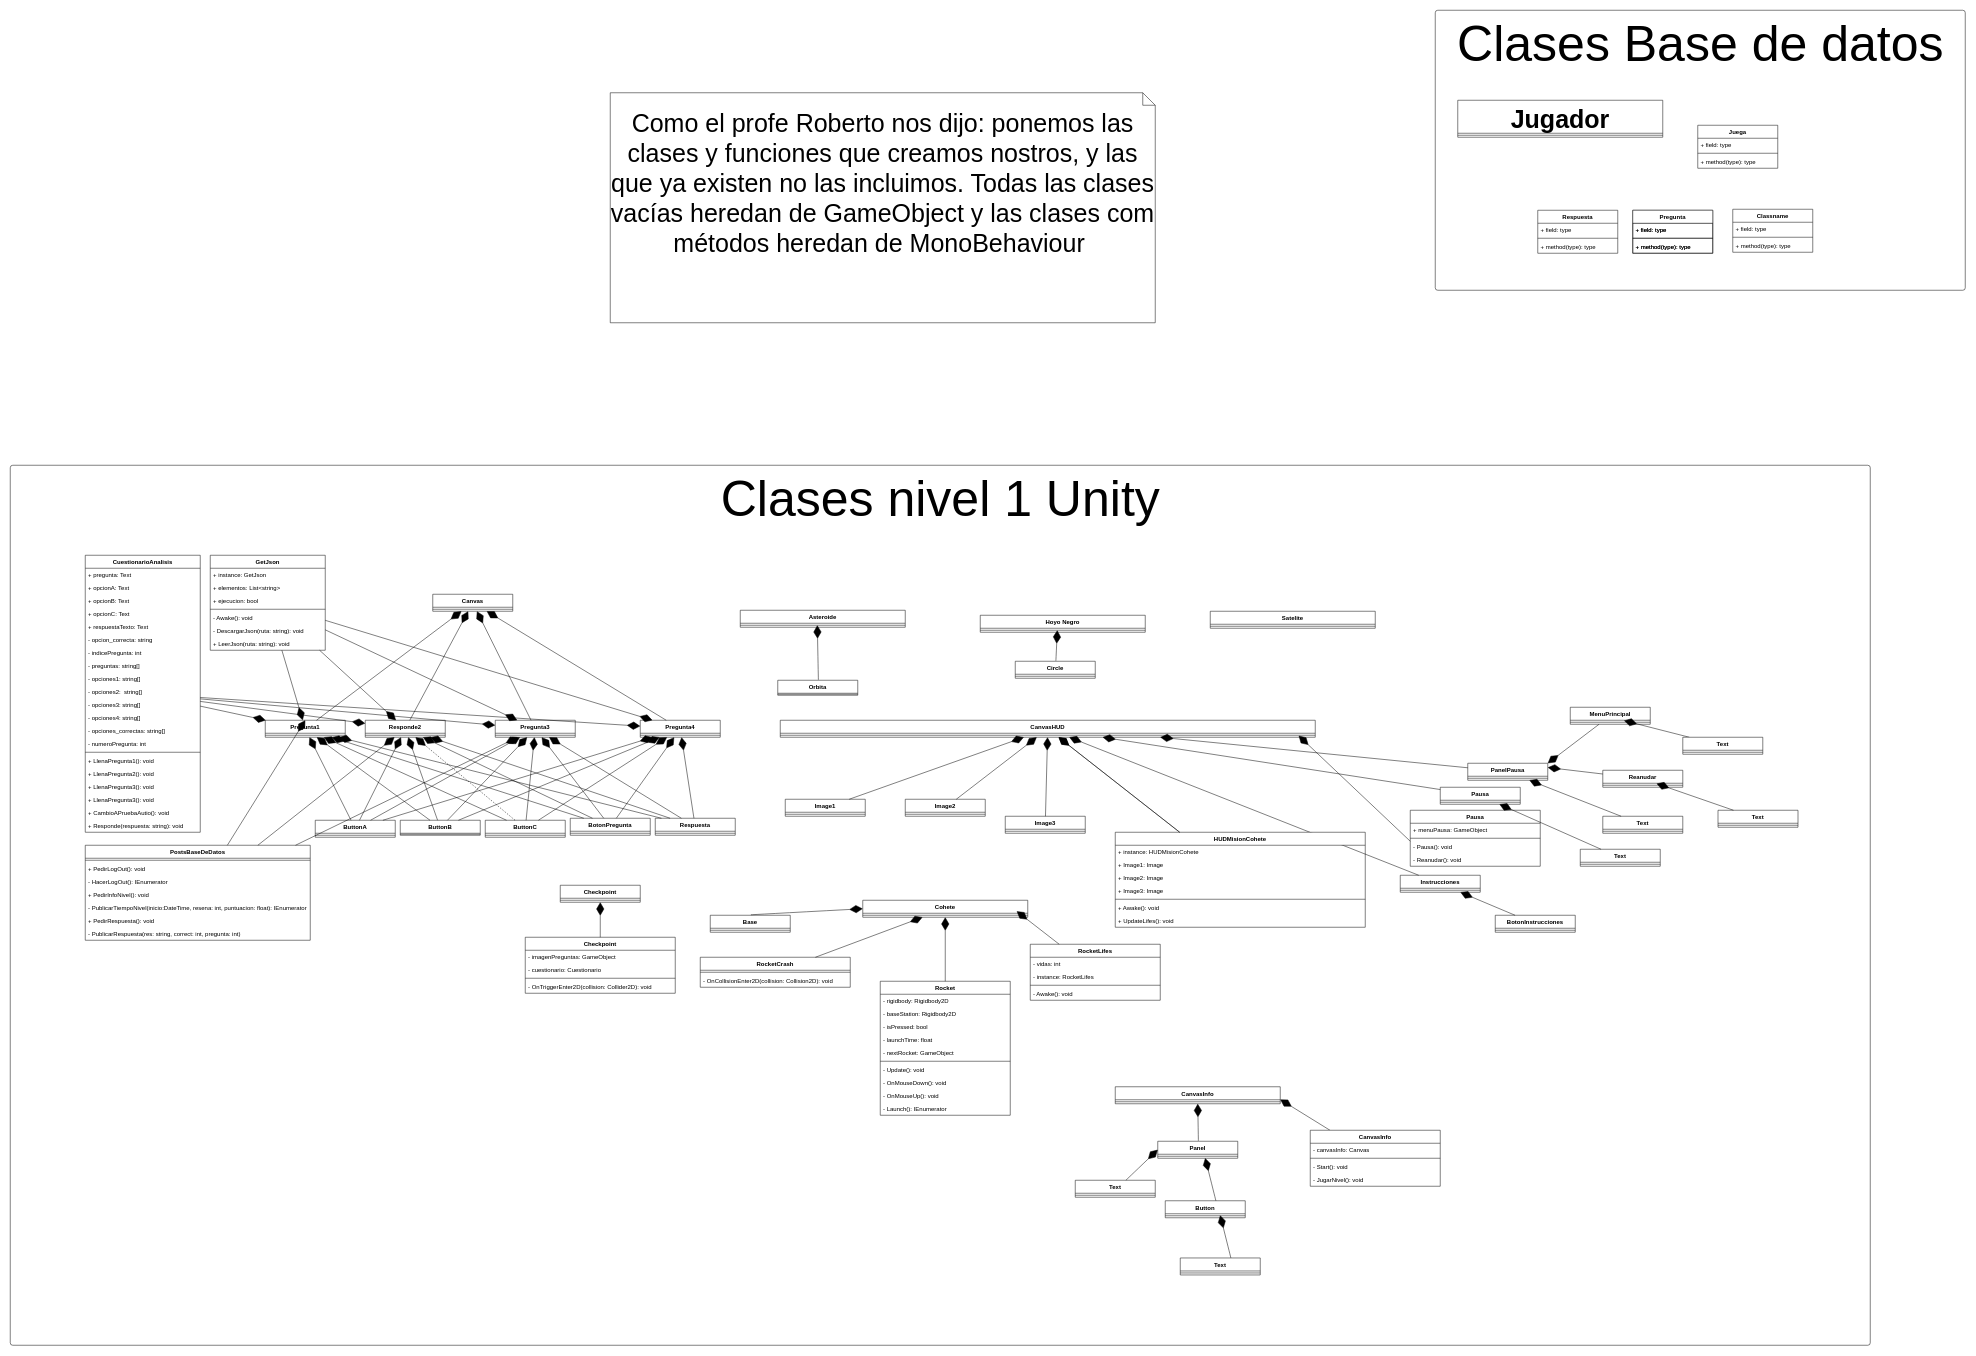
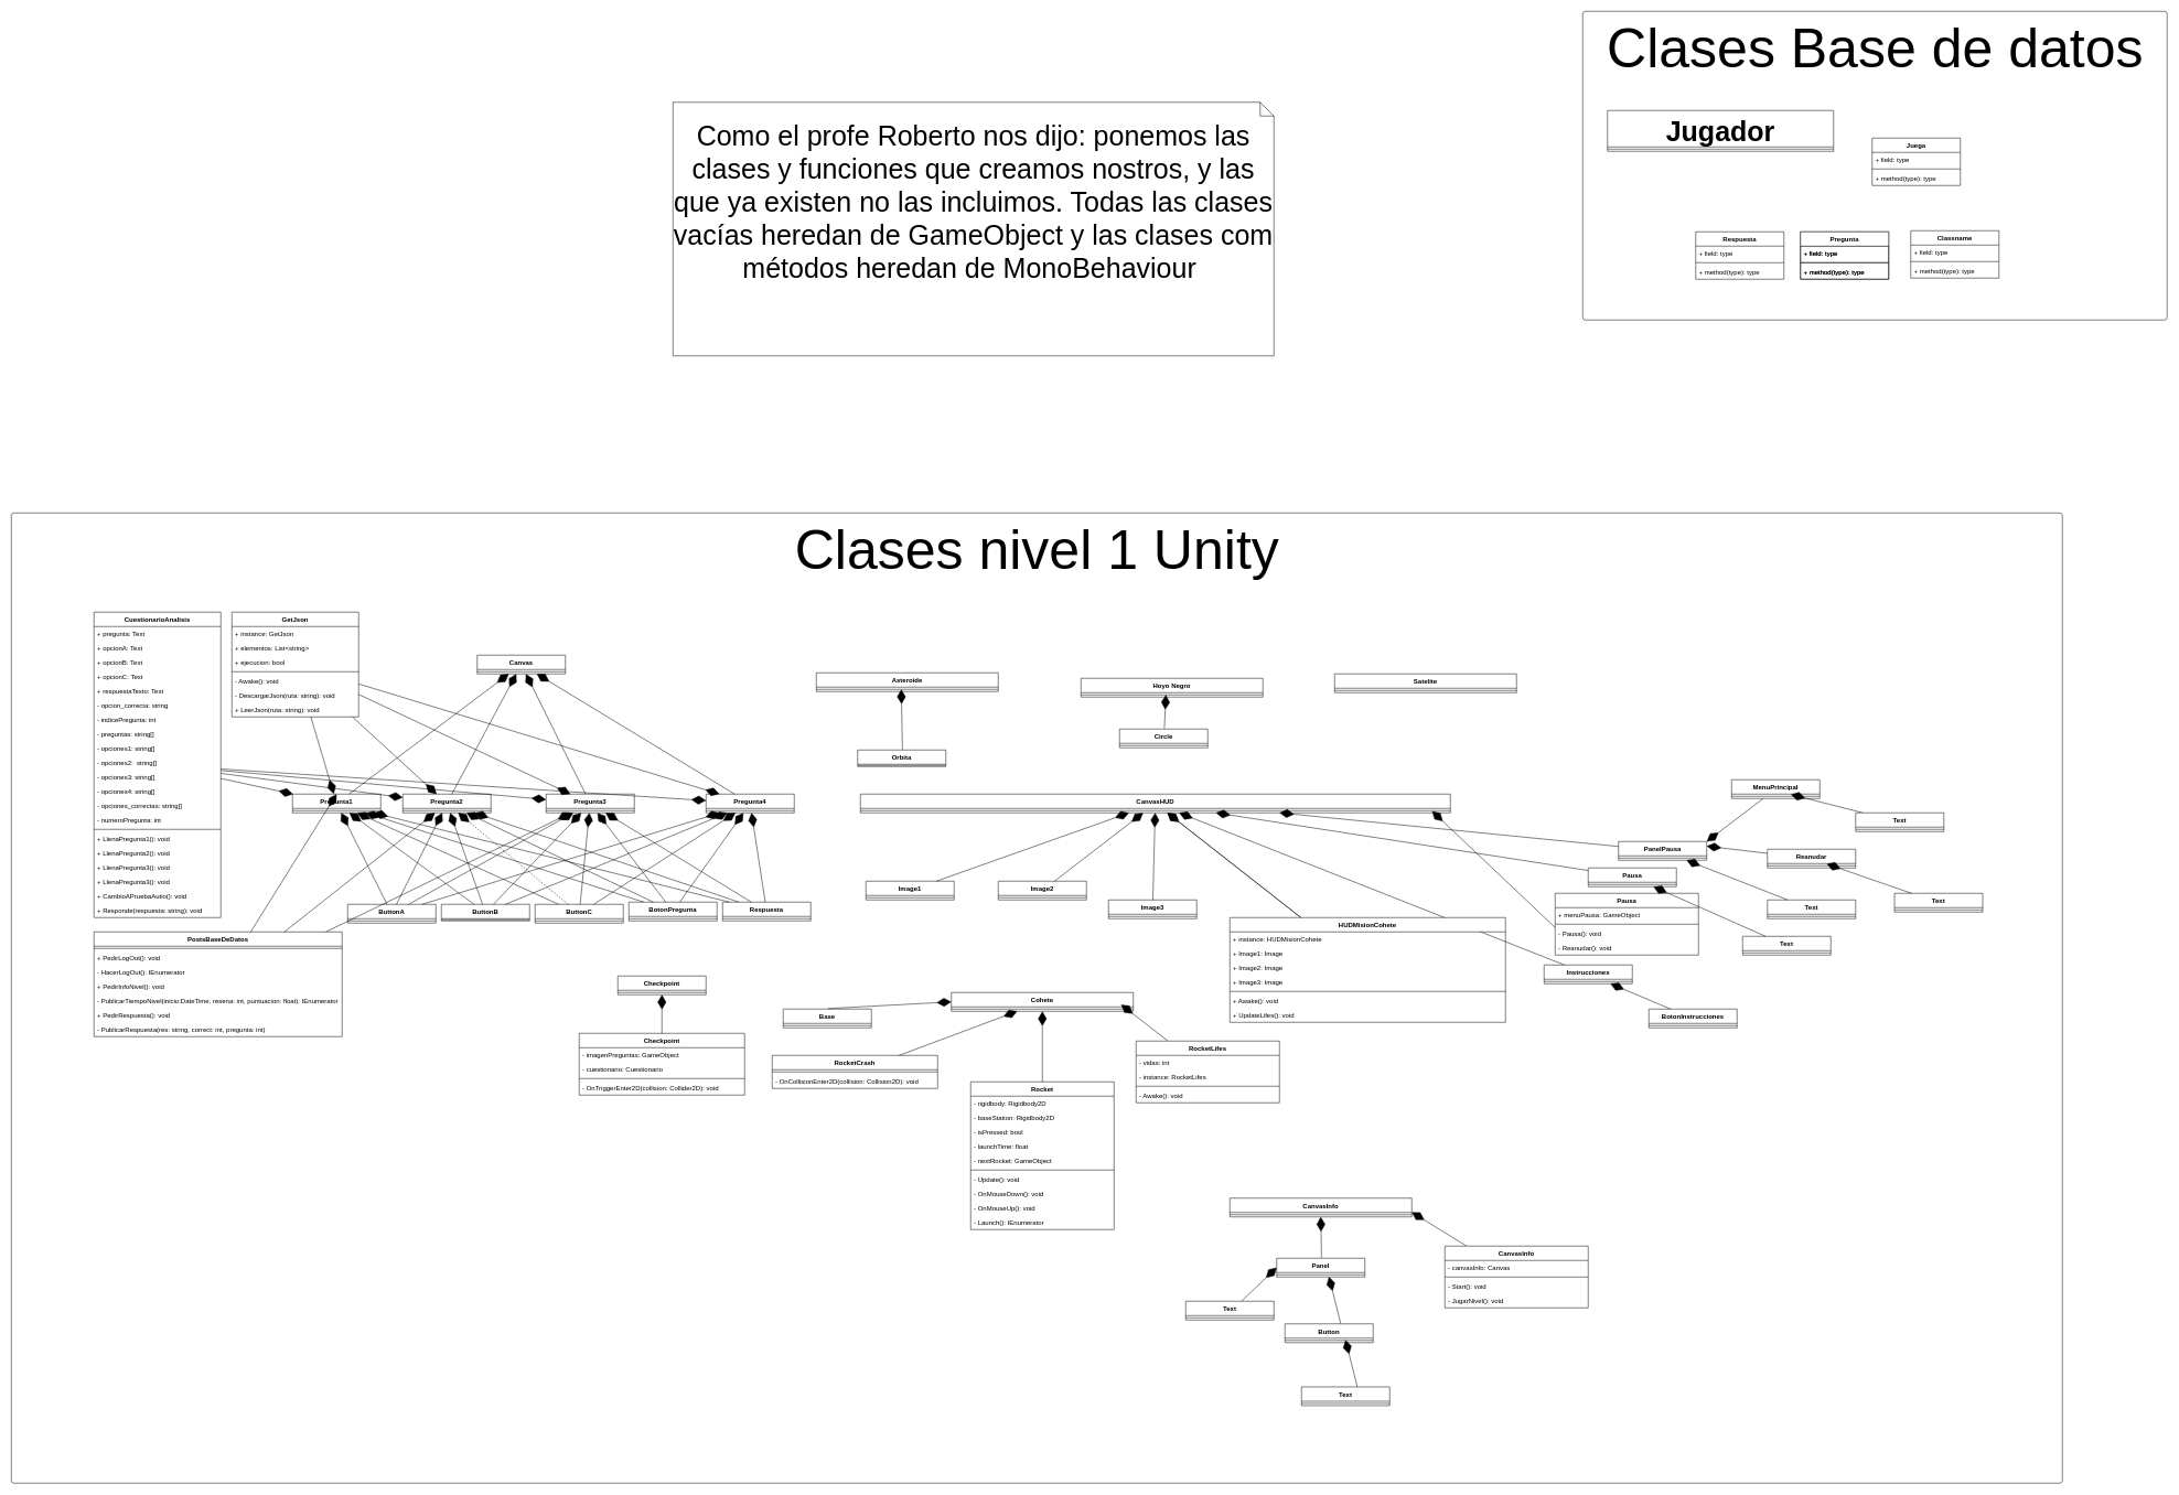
- <mxCell id="53" value="Responde2" style="swimlane;fontStyle=1;align=center;verticalAlign=top;childLayout=stackLayout;horizontal=1;startSize=26;horizontalStack=0;resizeParent=1;resizeParentMax=0;resizeLast=0;collapsible=1;marginBottom=0;" vertex="1" parent="1"><mxGeometry x="730" y="1440" width="160" height="34" as="geometry" /></mxCell>
+ <mxCell id="53" value="Pregunta2" style="swimlane;fontStyle=1;align=center;verticalAlign=top;childLayout=stackLayout;horizontal=1;startSize=26;horizontalStack=0;resizeParent=1;resizeParentMax=0;resizeLast=0;collapsible=1;marginBottom=0;" vertex="1" parent="1"><mxGeometry x="730" y="1440" width="160" height="34" as="geometry" /></mxCell>
